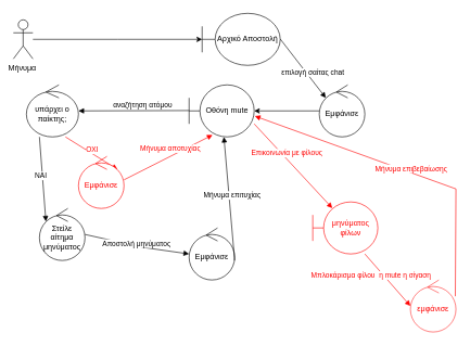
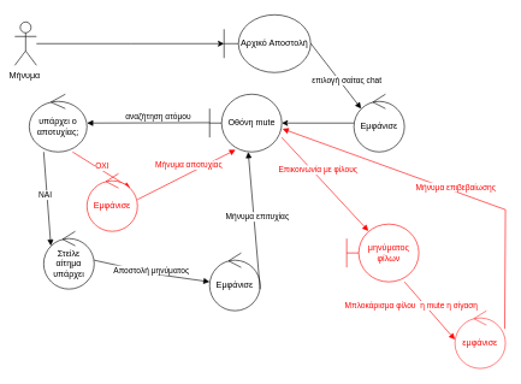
- <mxCell id="10" value="υπάρχει ο παίκτης;" style="ellipse;shape=umlControl;whiteSpace=wrap;html=1;" parent="1" vertex="1"><mxGeometry x="40" y="130" width="80" height="80" as="geometry" /></mxCell>
+ <mxCell id="10" value="υπάρχει ο αποτυχίας;" style="ellipse;shape=umlControl;whiteSpace=wrap;html=1;" parent="1" vertex="1"><mxGeometry x="40" y="130" width="80" height="80" as="geometry" /></mxCell>
- <mxCell id="13" value="Στείλε αίτημα μηνύματος" style="ellipse;shape=umlControl;whiteSpace=wrap;html=1;" parent="1" vertex="1"><mxGeometry x="60" y="320" width="70" height="80" as="geometry" /></mxCell>
+ <mxCell id="13" value="Στείλε αίτημα υπάρχει" style="ellipse;shape=umlControl;whiteSpace=wrap;html=1;" parent="1" vertex="1"><mxGeometry x="60" y="320" width="70" height="80" as="geometry" /></mxCell>
